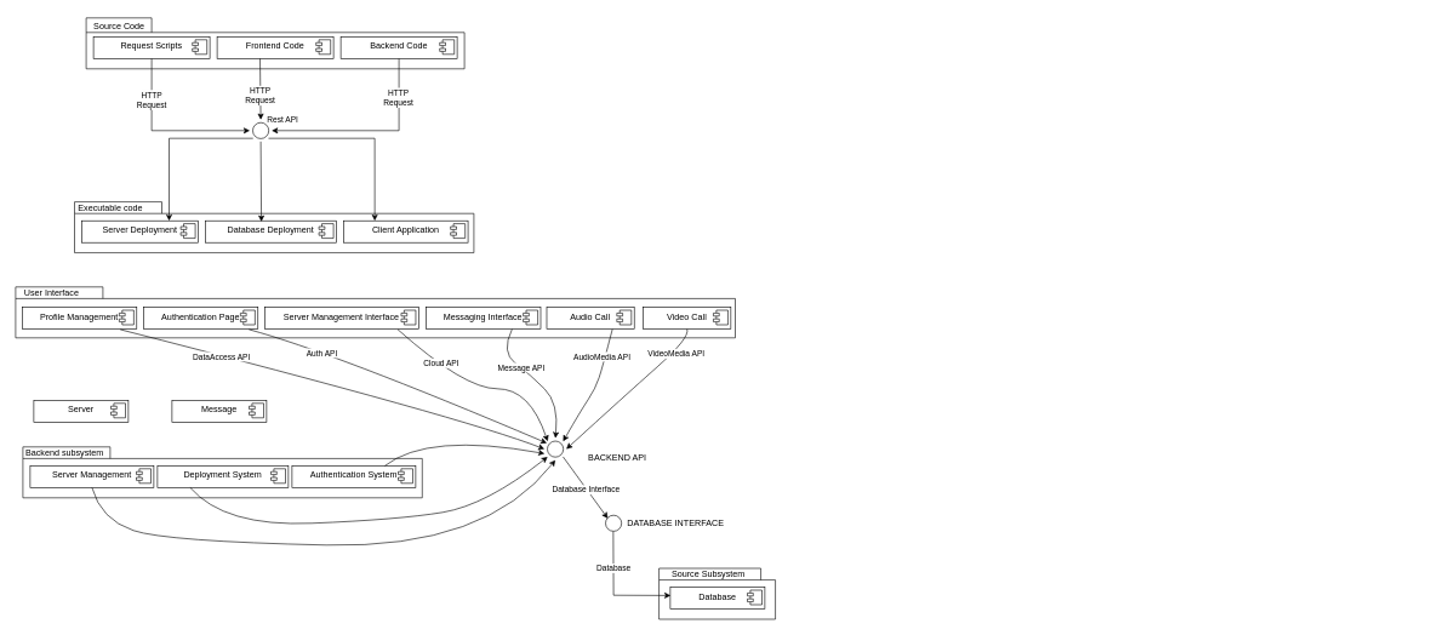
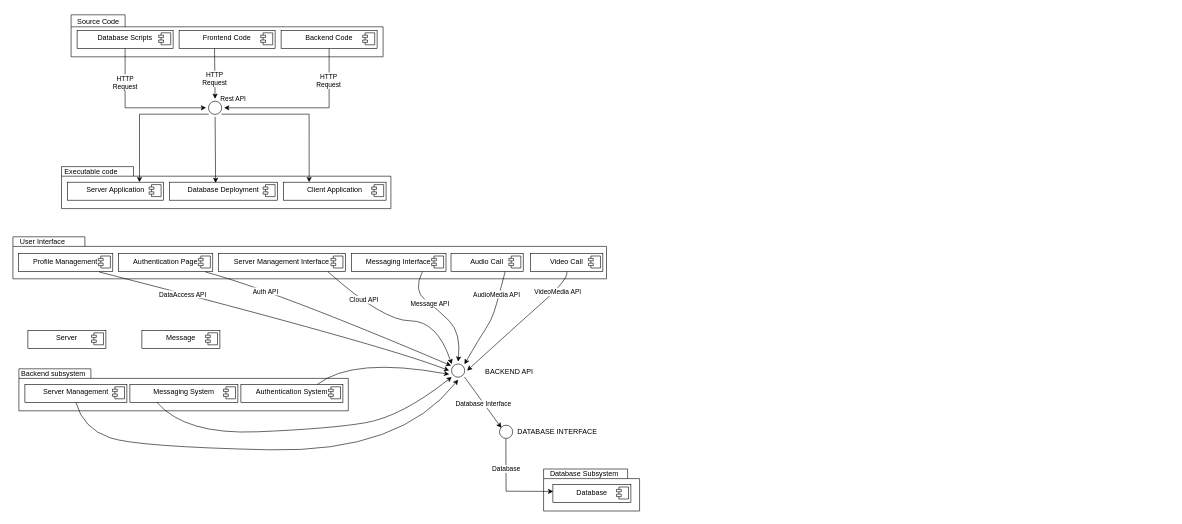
- <mxCell id="38" value="&lt;p style=&quot;margin:0px;margin-top:6px;text-align:center;&quot;&gt;&lt;span style=&quot;background-color: initial;&quot;&gt;Request Scripts&lt;/span&gt;&lt;br&gt;&lt;/p&gt;" style="align=left;overflow=fill;html=1;dropTarget=0;whiteSpace=wrap;" parent="34" vertex="1"><mxGeometry x="10" y="30" width="160" height="30" as="geometry" /></mxCell>
+ <mxCell id="38" value="&lt;p style=&quot;margin:0px;margin-top:6px;text-align:center;&quot;&gt;&lt;span style=&quot;background-color: initial;&quot;&gt;Database Scripts&lt;/span&gt;&lt;br&gt;&lt;/p&gt;" style="align=left;overflow=fill;html=1;dropTarget=0;whiteSpace=wrap;" parent="34" vertex="1"><mxGeometry x="10" y="30" width="160" height="30" as="geometry" /></mxCell>
- <mxCell id="8" value="&lt;p style=&quot;margin:0px;margin-top:6px;text-align:center;&quot;&gt;&lt;span style=&quot;background-color: initial;&quot;&gt;Server Deployment&lt;/span&gt;&lt;br&gt;&lt;/p&gt;" style="align=left;overflow=fill;html=1;dropTarget=0;whiteSpace=wrap;" parent="2" vertex="1"><mxGeometry x="10" y="30" width="160" height="30" as="geometry" /></mxCell>
+ <mxCell id="8" value="&lt;p style=&quot;margin:0px;margin-top:6px;text-align:center;&quot;&gt;&lt;span style=&quot;background-color: initial;&quot;&gt;Server Application&lt;/span&gt;&lt;br&gt;&lt;/p&gt;" style="align=left;overflow=fill;html=1;dropTarget=0;whiteSpace=wrap;" parent="2" vertex="1"><mxGeometry x="10" y="30" width="160" height="30" as="geometry" /></mxCell>
- <mxCell id="92" value="BACKEND API" style="text;html=1;align=center;verticalAlign=middle;resizable=0;points=[];autosize=1;strokeColor=none;fillColor=none;" parent="1" vertex="1"><mxGeometry x="798" y="614" width="100" height="30" as="geometry" /></mxCell>
+ <mxCell id="92" value="BACKEND API" style="text;html=1;align=center;verticalAlign=middle;resizable=0;points=[];autosize=1;strokeColor=none;fillColor=none;" parent="1" vertex="1"><mxGeometry x="798" y="604" width="100" height="30" as="geometry" /></mxCell>
- <mxCell id="53" value="&lt;p style=&quot;margin:0px;margin-top:6px;text-align:center;&quot;&gt;&lt;span style=&quot;background-color: initial;&quot;&gt;Deployment System&lt;/span&gt;&lt;br&gt;&lt;/p&gt;" style="align=left;overflow=fill;html=1;dropTarget=0;whiteSpace=wrap;" parent="45" vertex="1"><mxGeometry x="185" y="30" width="180" height="30" as="geometry" /></mxCell>
+ <mxCell id="53" value="&lt;p style=&quot;margin:0px;margin-top:6px;text-align:center;&quot;&gt;&lt;span style=&quot;background-color: initial;&quot;&gt;Messaging System&lt;/span&gt;&lt;br&gt;&lt;/p&gt;" style="align=left;overflow=fill;html=1;dropTarget=0;whiteSpace=wrap;" parent="45" vertex="1"><mxGeometry x="185" y="30" width="180" height="30" as="geometry" /></mxCell>
- <mxCell id="31" value="Source Subsystem" style="text;html=1;align=center;verticalAlign=middle;resizable=0;points=[];autosize=1;strokeColor=none;fillColor=none;" parent="29" vertex="1"><mxGeometry width="140" height="30" as="geometry" /></mxCell>
+ <mxCell id="31" value="Database Subsystem" style="text;html=1;align=center;verticalAlign=middle;resizable=0;points=[];autosize=1;strokeColor=none;fillColor=none;" parent="29" vertex="1"><mxGeometry width="140" height="30" as="geometry" /></mxCell>
